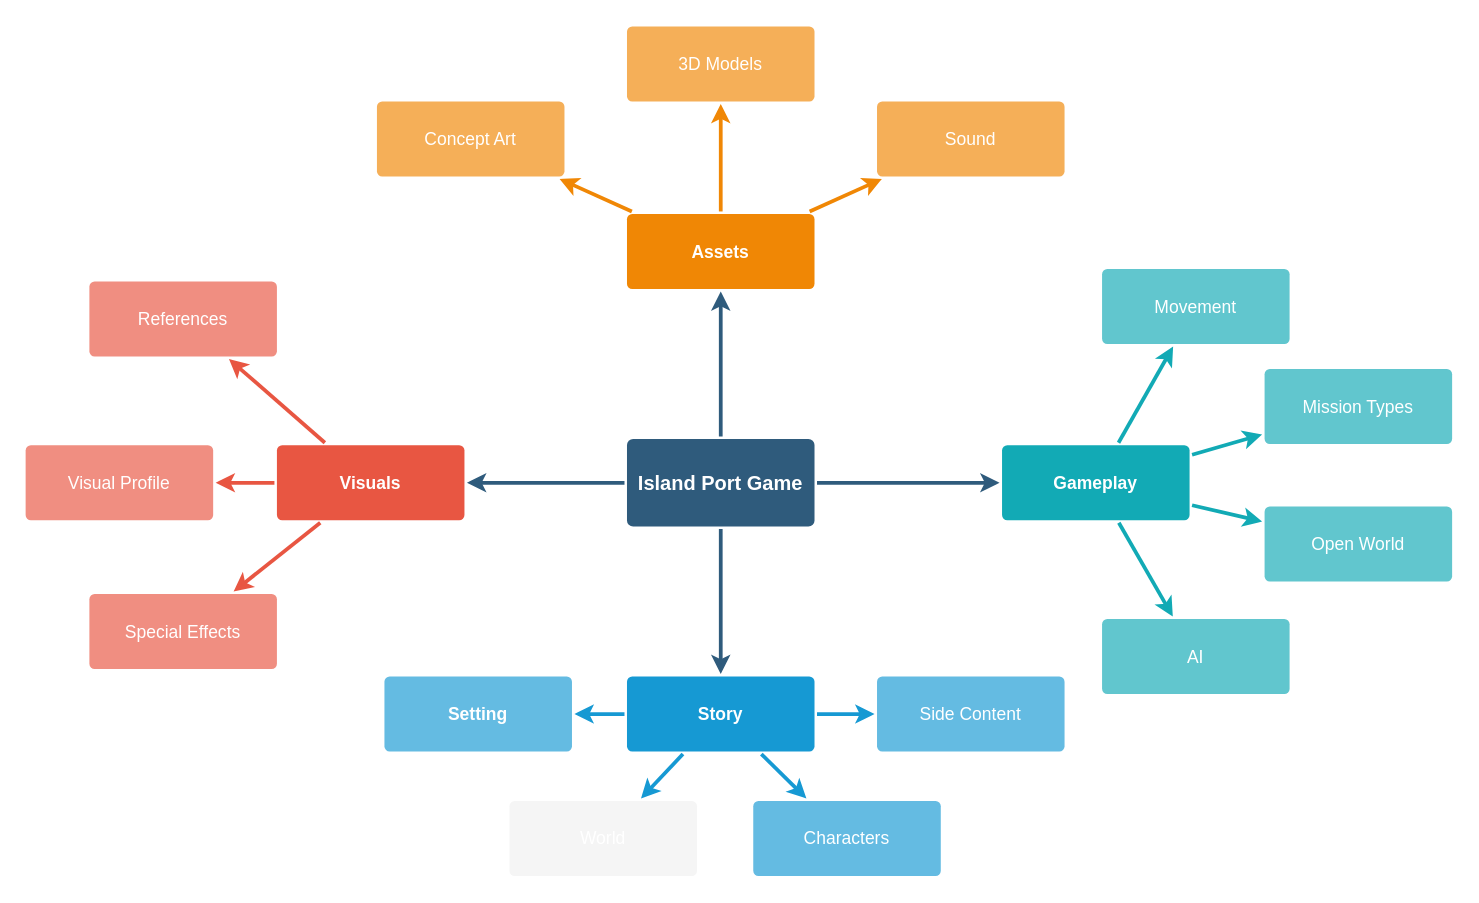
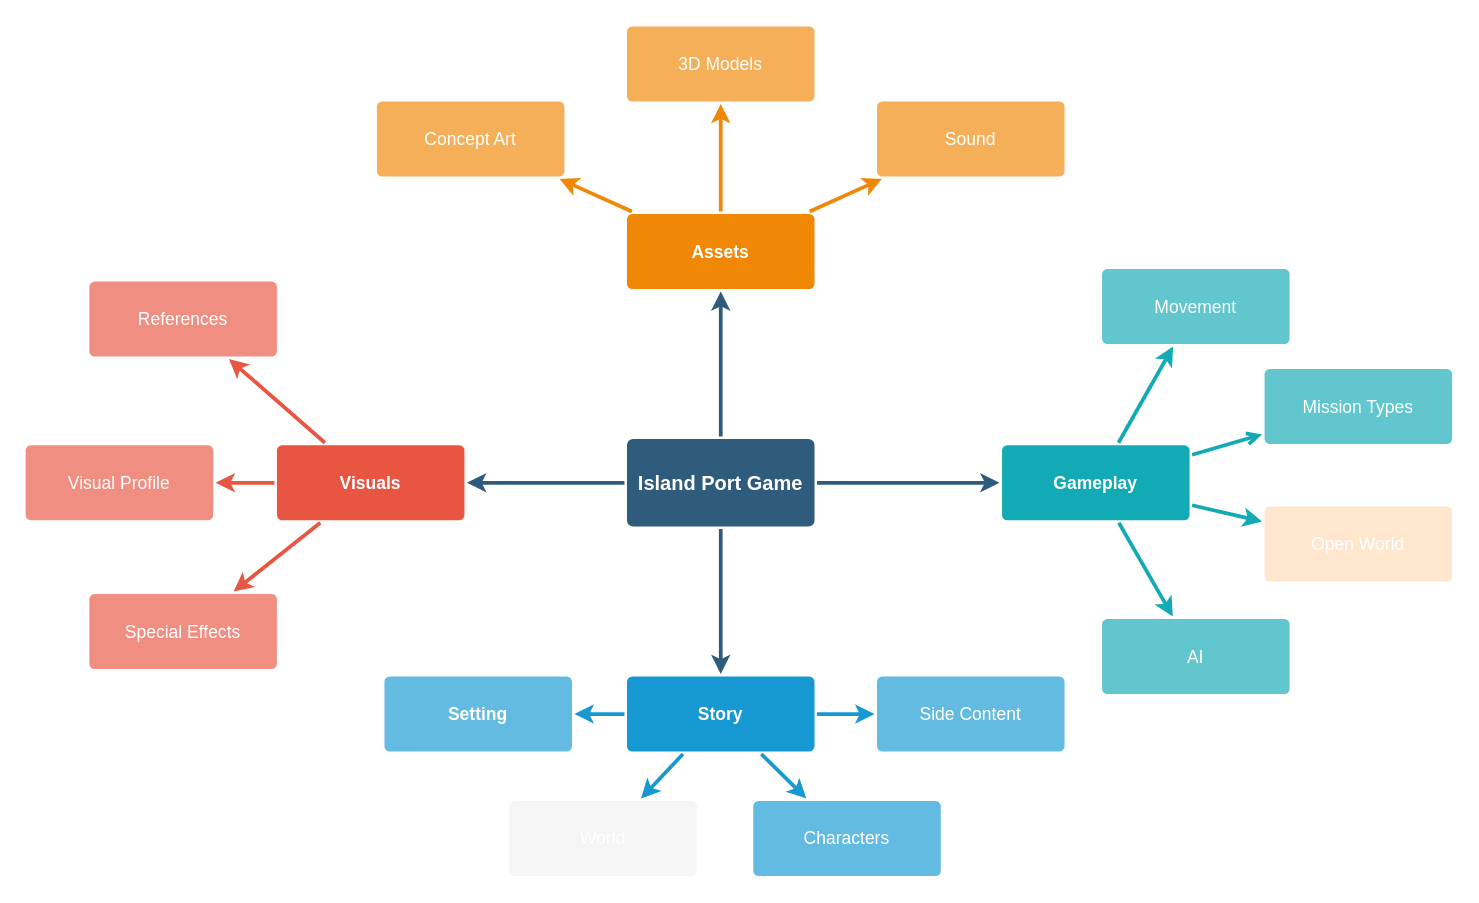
- <mxCell id="35" value="" style="edgeStyle=none;rounded=1;jumpStyle=none;html=1;shadow=0;labelBackgroundColor=none;startArrow=none;startFill=0;jettySize=auto;orthogonalLoop=1;strokeColor=#12AAB5;strokeWidth=3;fontFamily=Helvetica;fontSize=14;fontColor=#FFFFFF;spacing=5;fontStyle=1;fillColor=#b0e3e6;" parent="1" source="29" target="34" edge="1"><mxGeometry relative="1" as="geometry" /></mxCell>
+ <mxCell id="35" value="" style="edgeStyle=none;rounded=1;jumpStyle=none;html=1;shadow=0;labelBackgroundColor=none;startArrow=none;startFill=0;jettySize=auto;orthogonalLoop=1;strokeColor=#12AAB5;strokeWidth=3;fontFamily=Helvetica;fontSize=14;fontColor=#FFFFFF;spacing=5;fontStyle=1;fillColor=#b0e3e6;endArrow=open;" parent="1" source="29" target="34" edge="1"><mxGeometry relative="1" as="geometry" /></mxCell>
- <mxCell id="32" value="Open World" style="rounded=1;whiteSpace=wrap;html=1;shadow=0;labelBackgroundColor=none;strokeColor=none;strokeWidth=3;fillColor=#61c6ce;fontFamily=Helvetica;fontSize=14;fontColor=#FFFFFF;align=center;spacing=5;fontStyle=0;arcSize=7;perimeterSpacing=2;" parent="1" vertex="1"><mxGeometry x="1011" y="404.5" width="150" height="60" as="geometry" /></mxCell>
+ <mxCell id="32" value="Open World" style="rounded=1;whiteSpace=wrap;html=1;shadow=0;labelBackgroundColor=none;strokeColor=none;strokeWidth=3;fillColor=#ffe6cc;fontFamily=Helvetica;fontSize=14;fontColor=#FFFFFF;align=center;spacing=5;fontStyle=0;arcSize=7;perimeterSpacing=2;" parent="1" vertex="1"><mxGeometry x="1011" y="404.5" width="150" height="60" as="geometry" /></mxCell>
